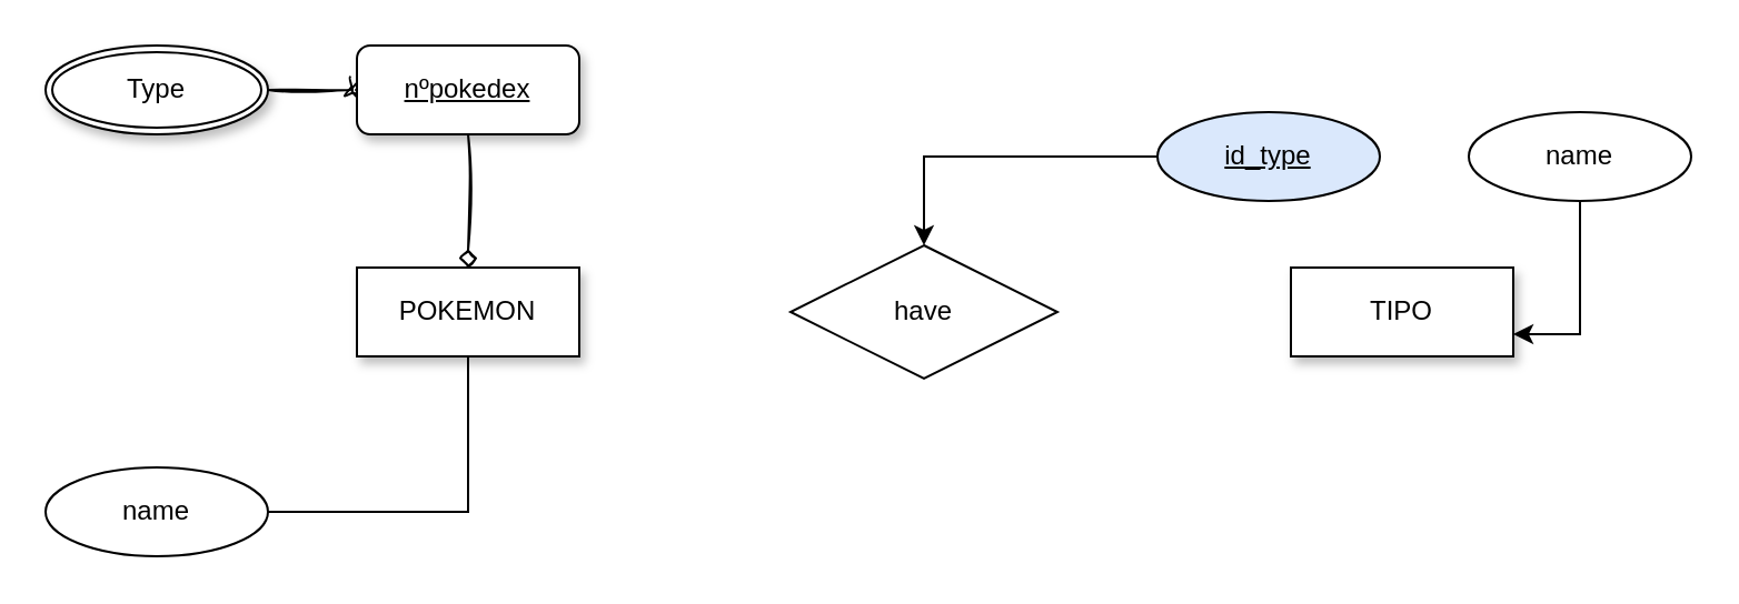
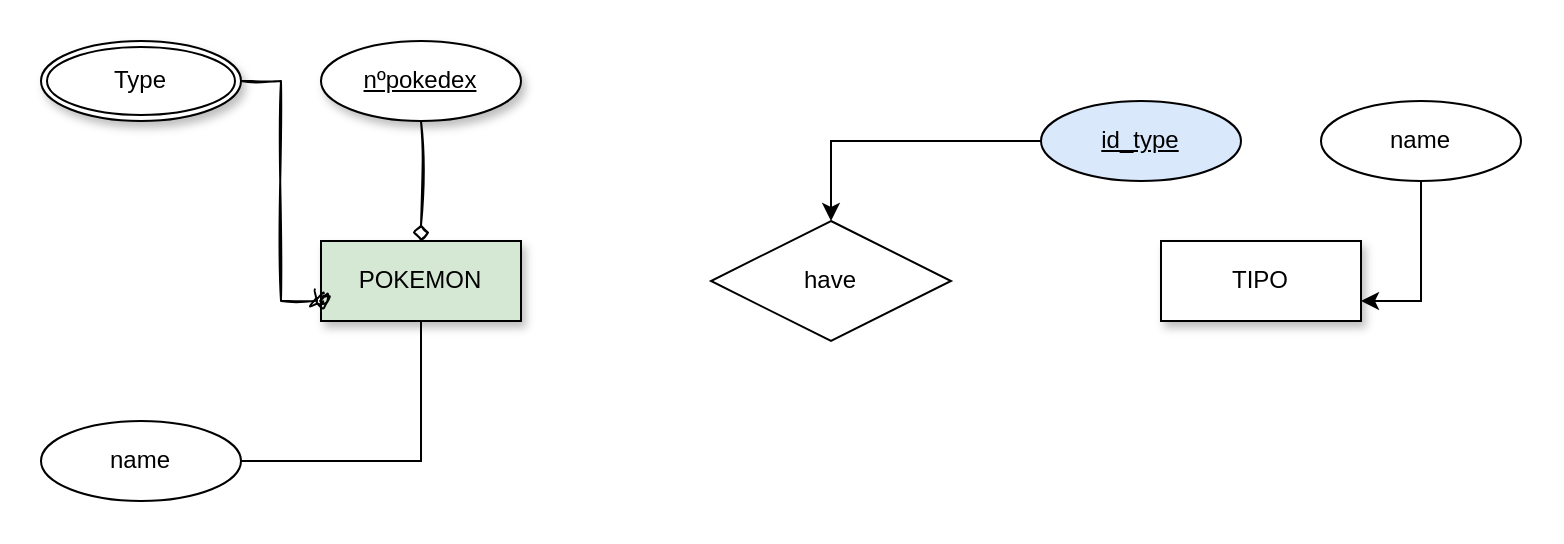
- <mxCell id="4" style="rounded=0;orthogonalLoop=1;jettySize=auto;html=1;edgeStyle=orthogonalEdgeStyle;endArrow=oval;endFill=0;sketch=1;curveFitting=1;jiggle=2;" edge="1" parent="1" source="5" target="7"><mxGeometry relative="1" as="geometry" /></mxCell>
+ <mxCell id="4" style="rounded=0;orthogonalLoop=1;jettySize=auto;html=1;entryX=0;entryY=0.75;entryDx=0;entryDy=0;edgeStyle=orthogonalEdgeStyle;endArrow=oval;endFill=0;sketch=1;curveFitting=1;jiggle=2;" edge="1" parent="1" source="5" target="2"><mxGeometry relative="1" as="geometry" /></mxCell>
- <mxCell id="7" value="&lt;div&gt;nºpokedex&lt;/div&gt;" style="whiteSpace=wrap;html=1;align=center;fontStyle=4;shadow=1;rounded=1;" vertex="1" parent="1"><mxGeometry x="160" y="20" width="100" height="40" as="geometry" /></mxCell>
+ <mxCell id="7" value="&lt;div&gt;nºpokedex&lt;/div&gt;" style="ellipse;whiteSpace=wrap;html=1;align=center;fontStyle=4;rounded=0;shadow=1;" vertex="1" parent="1"><mxGeometry x="160" y="20" width="100" height="40" as="geometry" /></mxCell>
- <mxCell id="2" value="POKEMON" style="whiteSpace=wrap;html=1;align=center;rounded=0;glass=0;shadow=1;" vertex="1" parent="1"><mxGeometry x="160" y="120" width="100" height="40" as="geometry" /></mxCell>
+ <mxCell id="2" value="POKEMON" style="whiteSpace=wrap;html=1;align=center;rounded=0;glass=0;shadow=1;fillColor=#d5e8d4;" vertex="1" parent="1"><mxGeometry x="160" y="120" width="100" height="40" as="geometry" /></mxCell>
